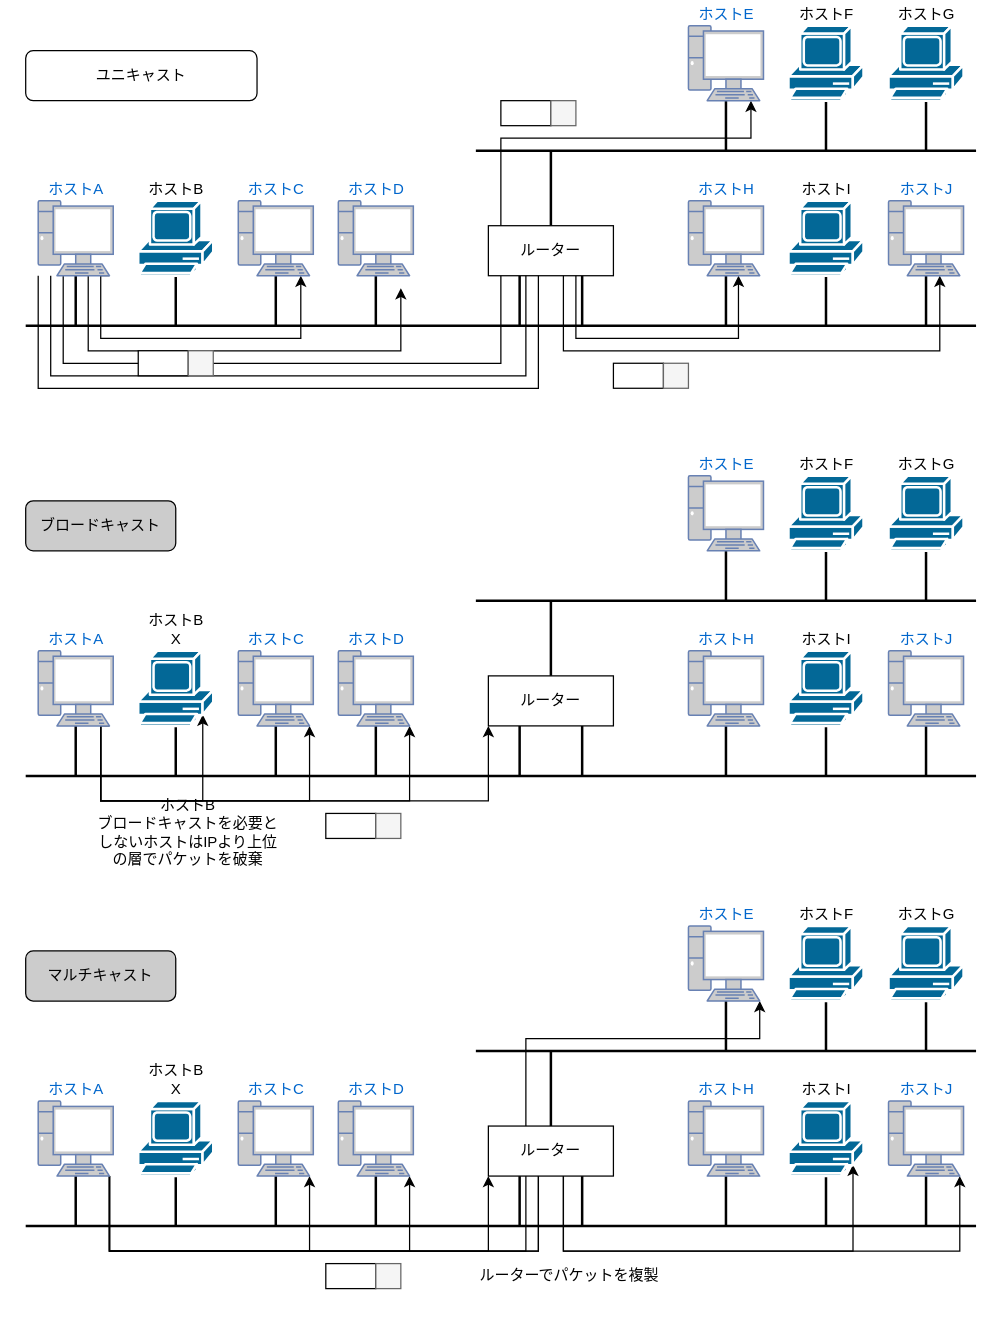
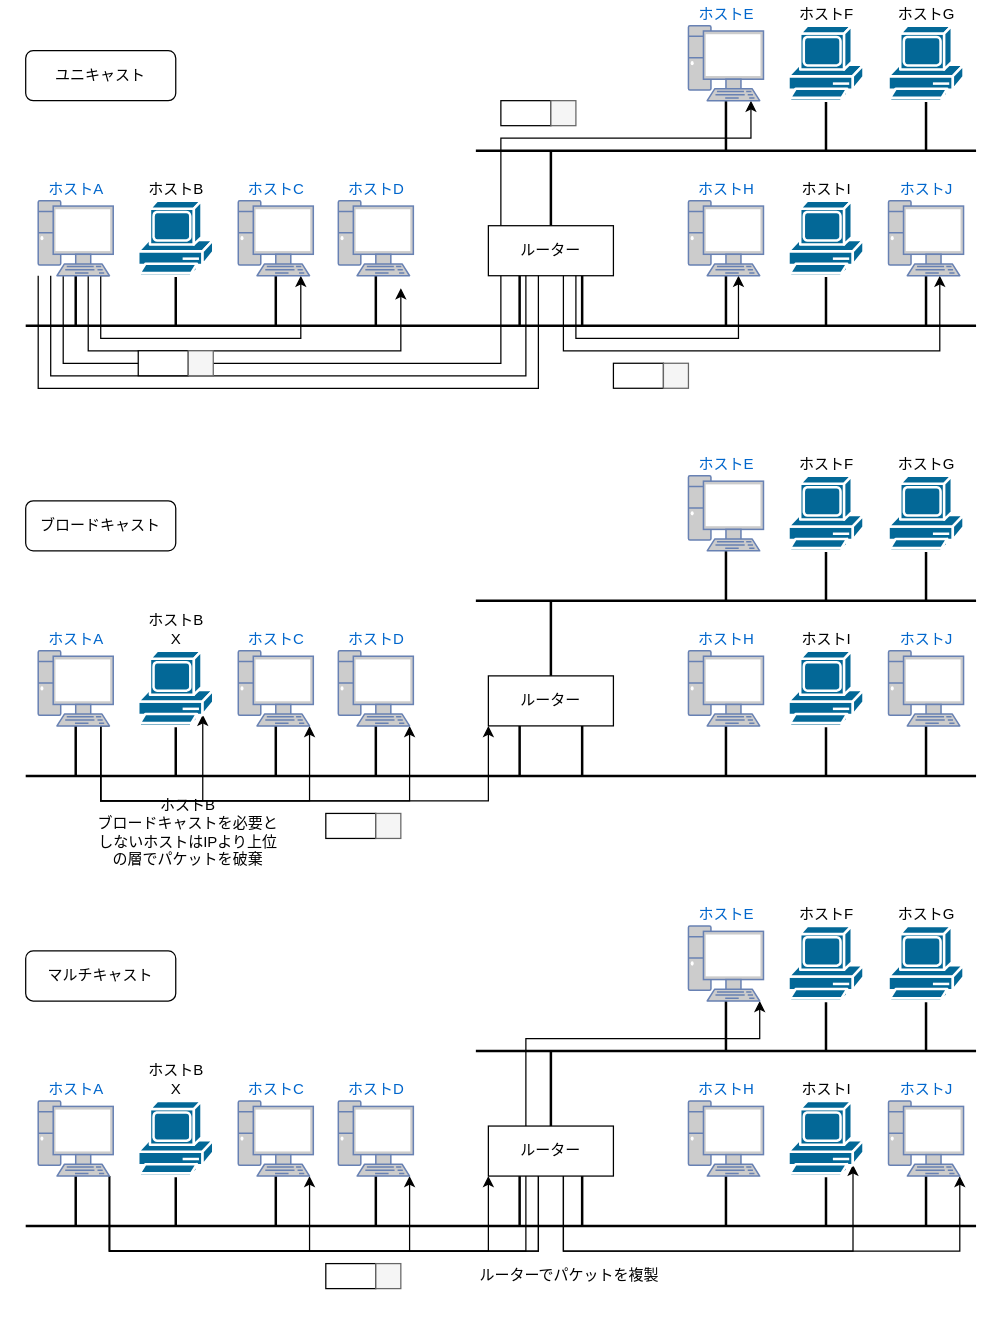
- <mxCell id="9" value="ユニキャスト" style="rounded=1;whiteSpace=wrap;html=1;" vertex="1" parent="1"><mxGeometry x="20" y="40" width="185" height="40" as="geometry" /></mxCell>
+ <mxCell id="9" value="ユニキャスト" style="rounded=1;whiteSpace=wrap;html=1;" vertex="1" parent="1"><mxGeometry x="20" y="40" width="120" height="40" as="geometry" /></mxCell>
- <mxCell id="46" value="ブロードキャスト" style="rounded=1;whiteSpace=wrap;html=1;fillColor=#cccccc;" vertex="1" parent="1"><mxGeometry x="20" y="400" width="120" height="40" as="geometry" /></mxCell>
+ <mxCell id="46" value="ブロードキャスト" style="rounded=1;whiteSpace=wrap;html=1;" vertex="1" parent="1"><mxGeometry x="20" y="400" width="120" height="40" as="geometry" /></mxCell>
- <mxCell id="82" value="マルチキャスト" style="rounded=1;whiteSpace=wrap;html=1;fillColor=#cccccc;" vertex="1" parent="1"><mxGeometry x="20" y="760" width="120" height="40" as="geometry" /></mxCell>
+ <mxCell id="82" value="マルチキャスト" style="rounded=1;whiteSpace=wrap;html=1;" vertex="1" parent="1"><mxGeometry x="20" y="760" width="120" height="40" as="geometry" /></mxCell>
